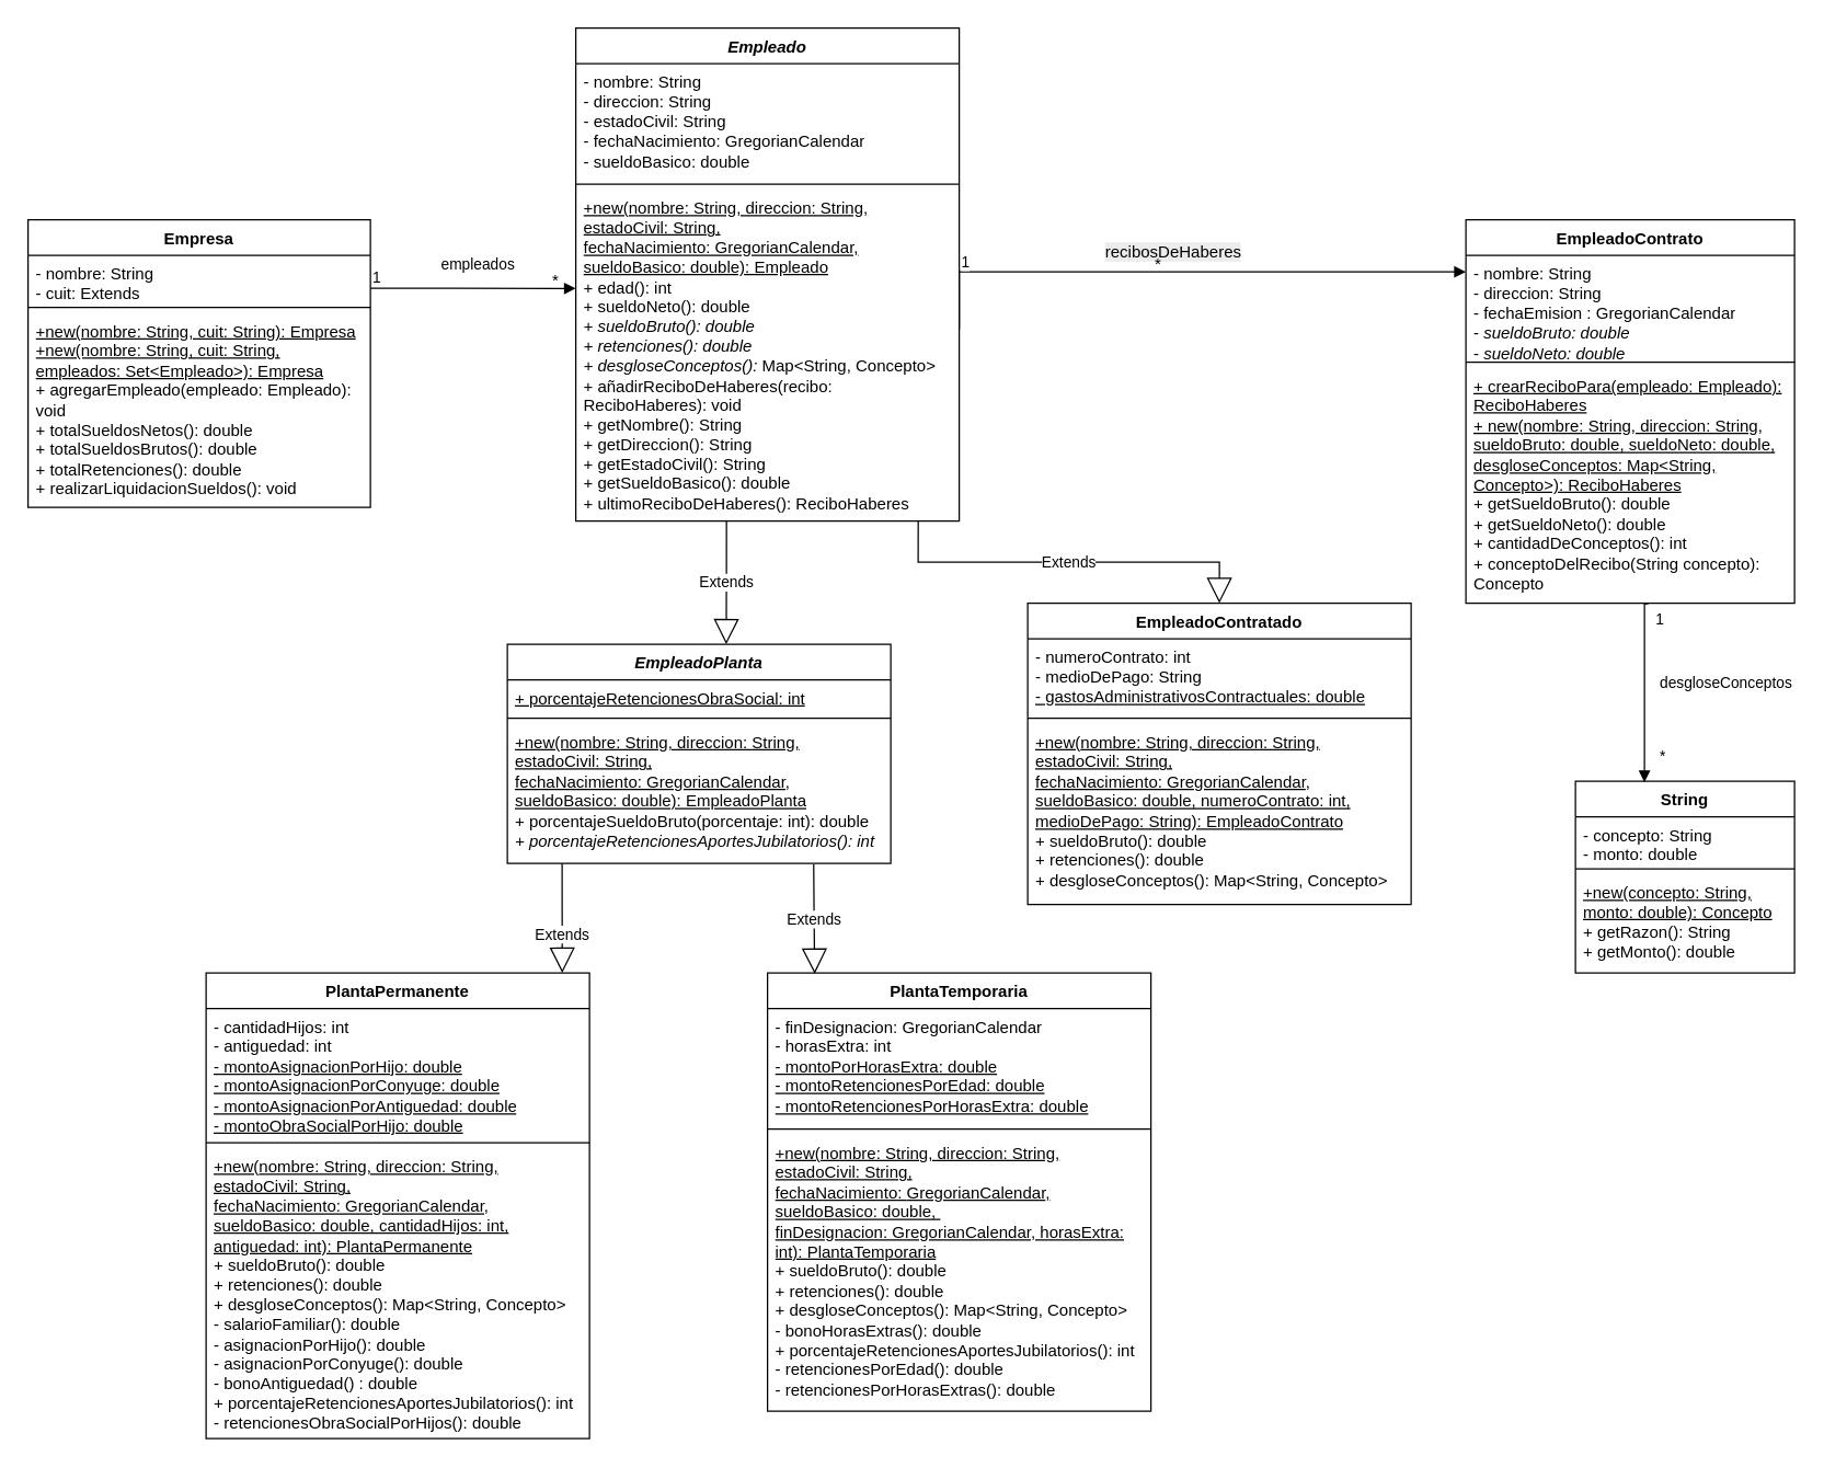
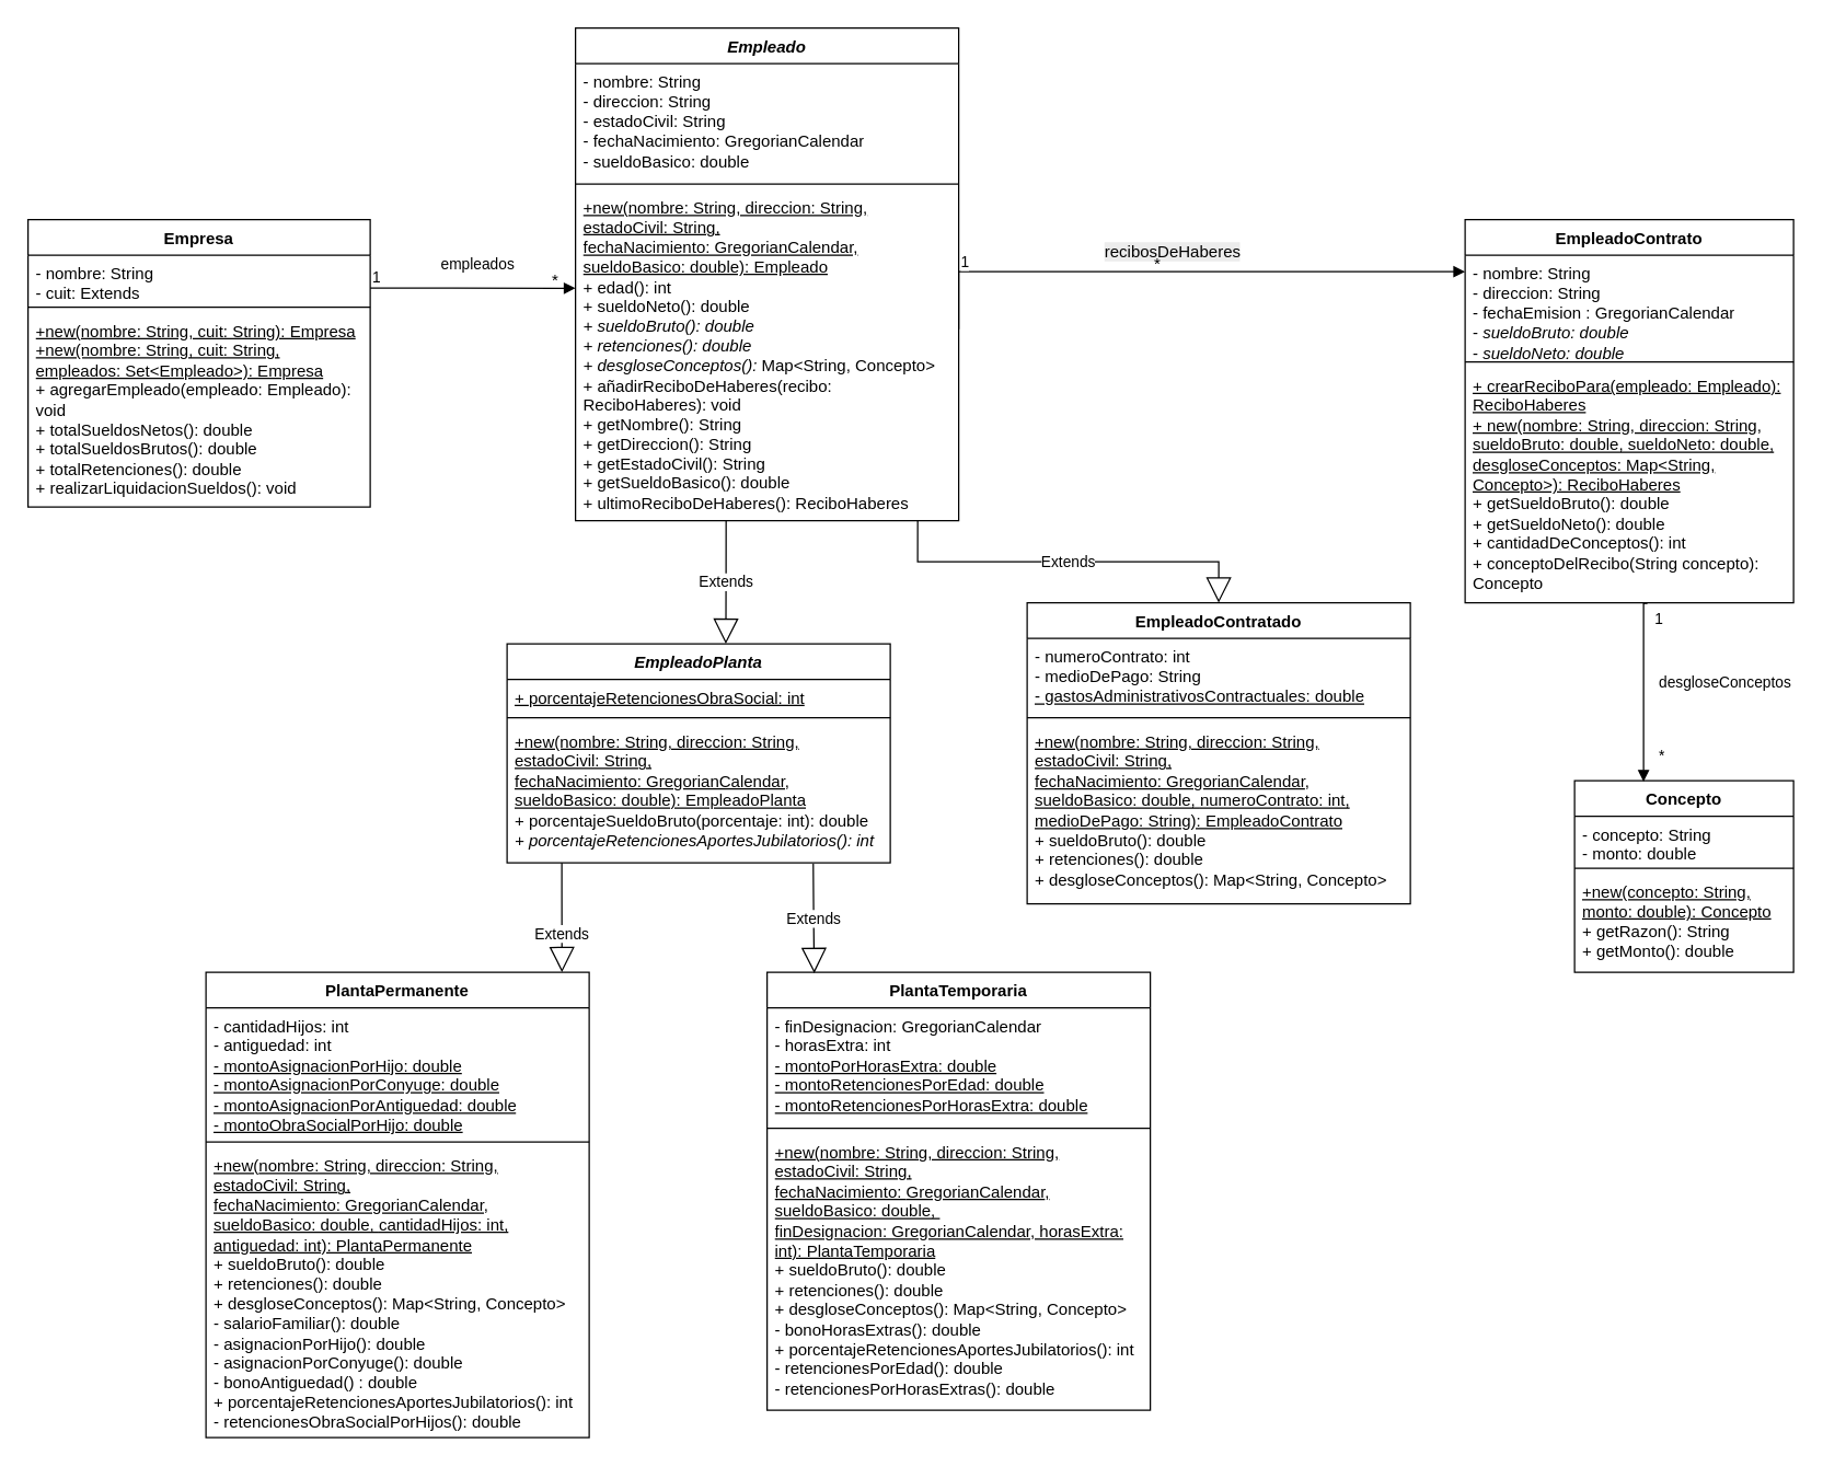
- <mxCell id="28" value="String" style="swimlane;fontStyle=1;align=center;verticalAlign=top;childLayout=stackLayout;horizontal=1;startSize=26;horizontalStack=0;resizeParent=1;resizeParentMax=0;resizeLast=0;collapsible=1;marginBottom=0;whiteSpace=wrap;html=1;" parent="1" vertex="1"><mxGeometry x="1150" y="570" width="160" height="140" as="geometry" /></mxCell>
+ <mxCell id="28" value="Concepto" style="swimlane;fontStyle=1;align=center;verticalAlign=top;childLayout=stackLayout;horizontal=1;startSize=26;horizontalStack=0;resizeParent=1;resizeParentMax=0;resizeLast=0;collapsible=1;marginBottom=0;whiteSpace=wrap;html=1;" parent="1" vertex="1"><mxGeometry x="1150" y="570" width="160" height="140" as="geometry" /></mxCell>
